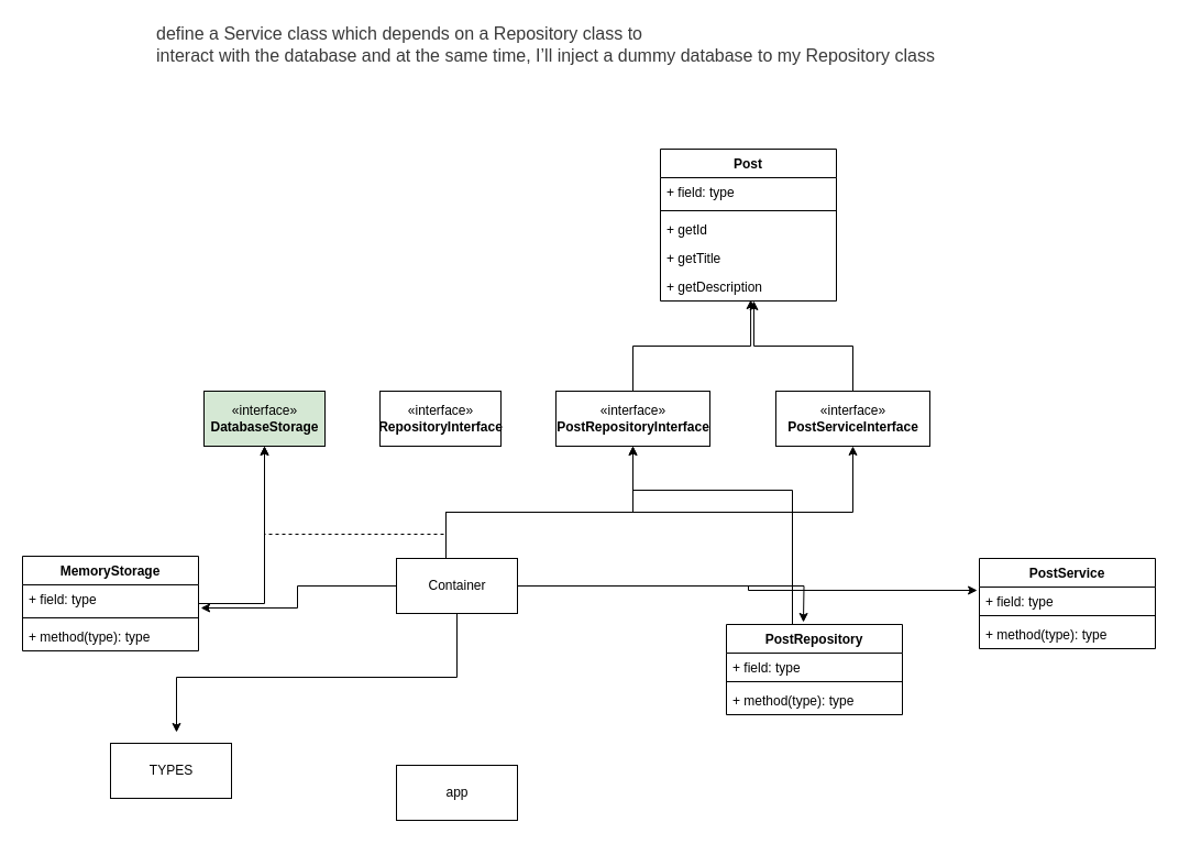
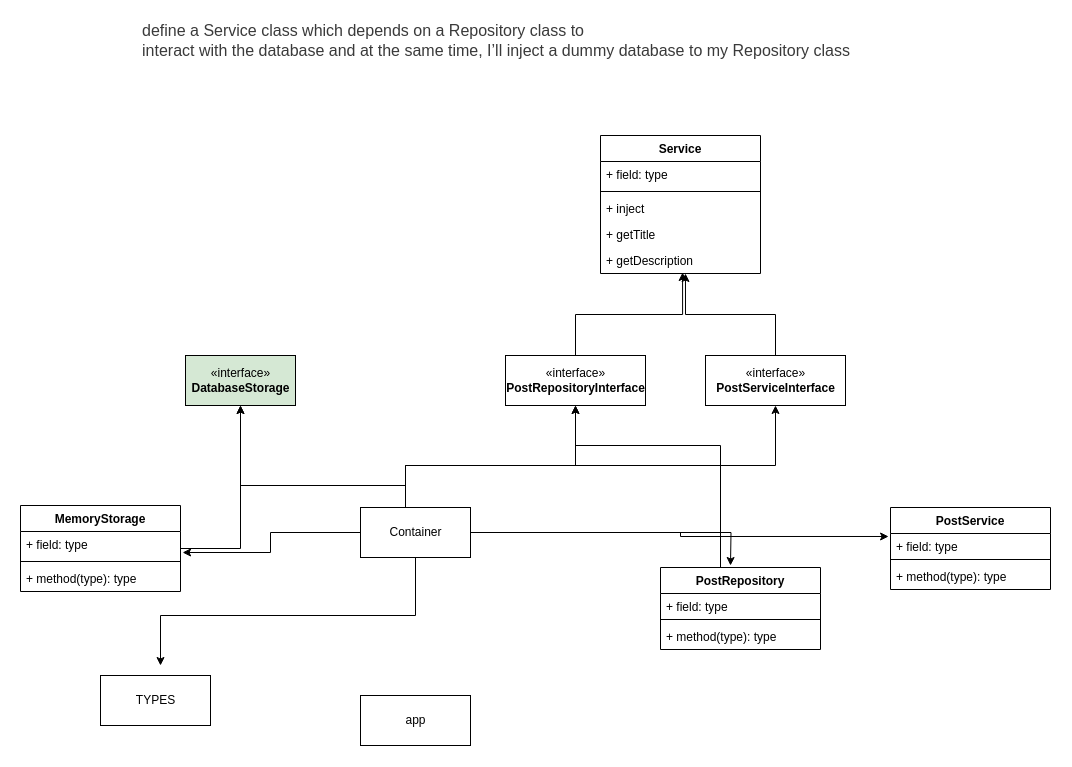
- <mxCell id="8" value="Post" style="swimlane;fontStyle=1;align=center;verticalAlign=top;childLayout=stackLayout;horizontal=1;startSize=26;horizontalStack=0;resizeParent=1;resizeParentMax=0;resizeLast=0;collapsible=1;marginBottom=0;" vertex="1" parent="1"><mxGeometry x="600" y="135" width="160" height="138" as="geometry" /></mxCell>
+ <mxCell id="8" value="Service" style="swimlane;fontStyle=1;align=center;verticalAlign=top;childLayout=stackLayout;horizontal=1;startSize=26;horizontalStack=0;resizeParent=1;resizeParentMax=0;resizeLast=0;collapsible=1;marginBottom=0;" vertex="1" parent="1"><mxGeometry x="600" y="135" width="160" height="138" as="geometry" /></mxCell>
- <mxCell id="11" value="+ getId" style="text;strokeColor=none;fillColor=none;align=left;verticalAlign=top;spacingLeft=4;spacingRight=4;overflow=hidden;rotatable=0;points=[[0,0.5],[1,0.5]];portConstraint=eastwest;" vertex="1" parent="8"><mxGeometry y="60" width="160" height="26" as="geometry" /></mxCell>
+ <mxCell id="11" value="+ inject" style="text;strokeColor=none;fillColor=none;align=left;verticalAlign=top;spacingLeft=4;spacingRight=4;overflow=hidden;rotatable=0;points=[[0,0.5],[1,0.5]];portConstraint=eastwest;" vertex="1" parent="8"><mxGeometry y="60" width="160" height="26" as="geometry" /></mxCell>
- <mxCell id="3" value="«interface»&lt;br&gt;&lt;b&gt;RepositoryInterface&lt;/b&gt;" style="html=1;" vertex="1" parent="1"><mxGeometry x="345" y="355" width="110" height="50" as="geometry" /></mxCell>
- <mxCell id="30" style="edgeStyle=orthogonalEdgeStyle;rounded=0;orthogonalLoop=1;jettySize=auto;html=1;entryX=0.5;entryY=1;entryDx=0;entryDy=0;dashed=1;" edge="1" parent="1" source="37" target="2"><mxGeometry relative="1" as="geometry"><Array as="points"><mxPoint x="405" y="485" /><mxPoint x="240" y="485" /></Array></mxGeometry></mxCell>
+ <mxCell id="30" style="edgeStyle=orthogonalEdgeStyle;rounded=0;orthogonalLoop=1;jettySize=auto;html=1;entryX=0.5;entryY=1;entryDx=0;entryDy=0;" edge="1" parent="1" source="37" target="2"><mxGeometry relative="1" as="geometry"><Array as="points"><mxPoint x="405" y="485" /><mxPoint x="240" y="485" /></Array></mxGeometry></mxCell>
